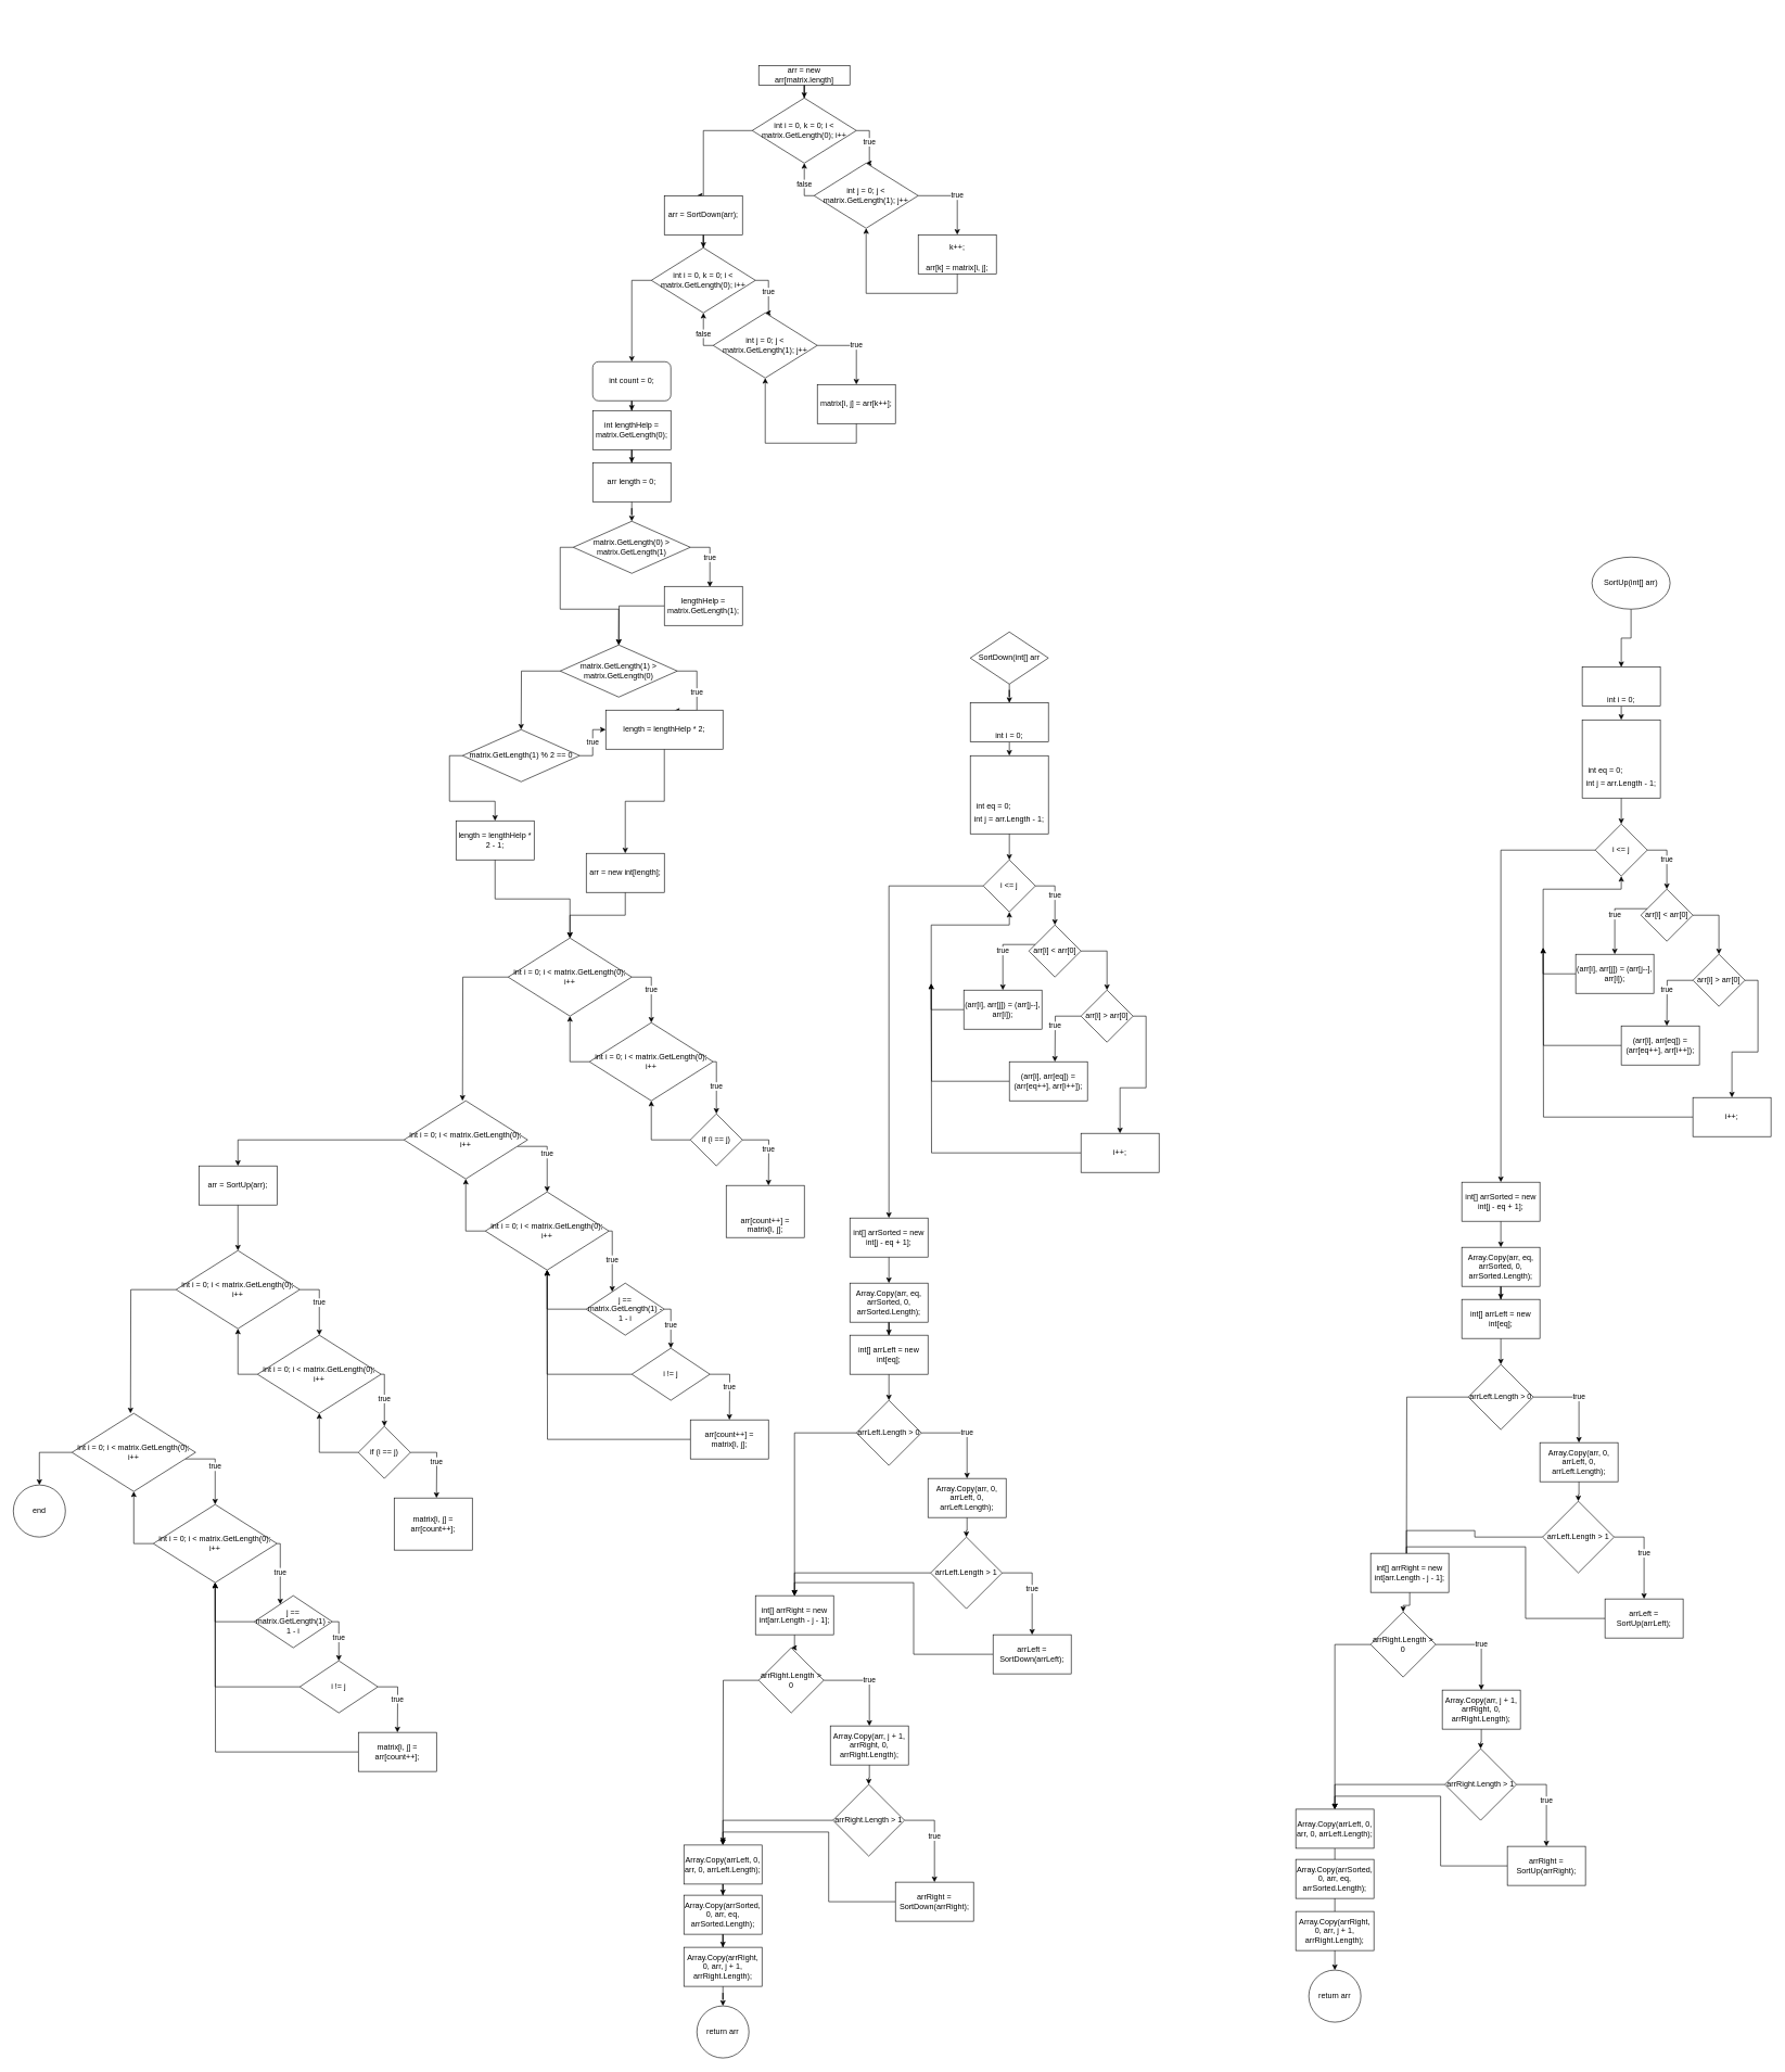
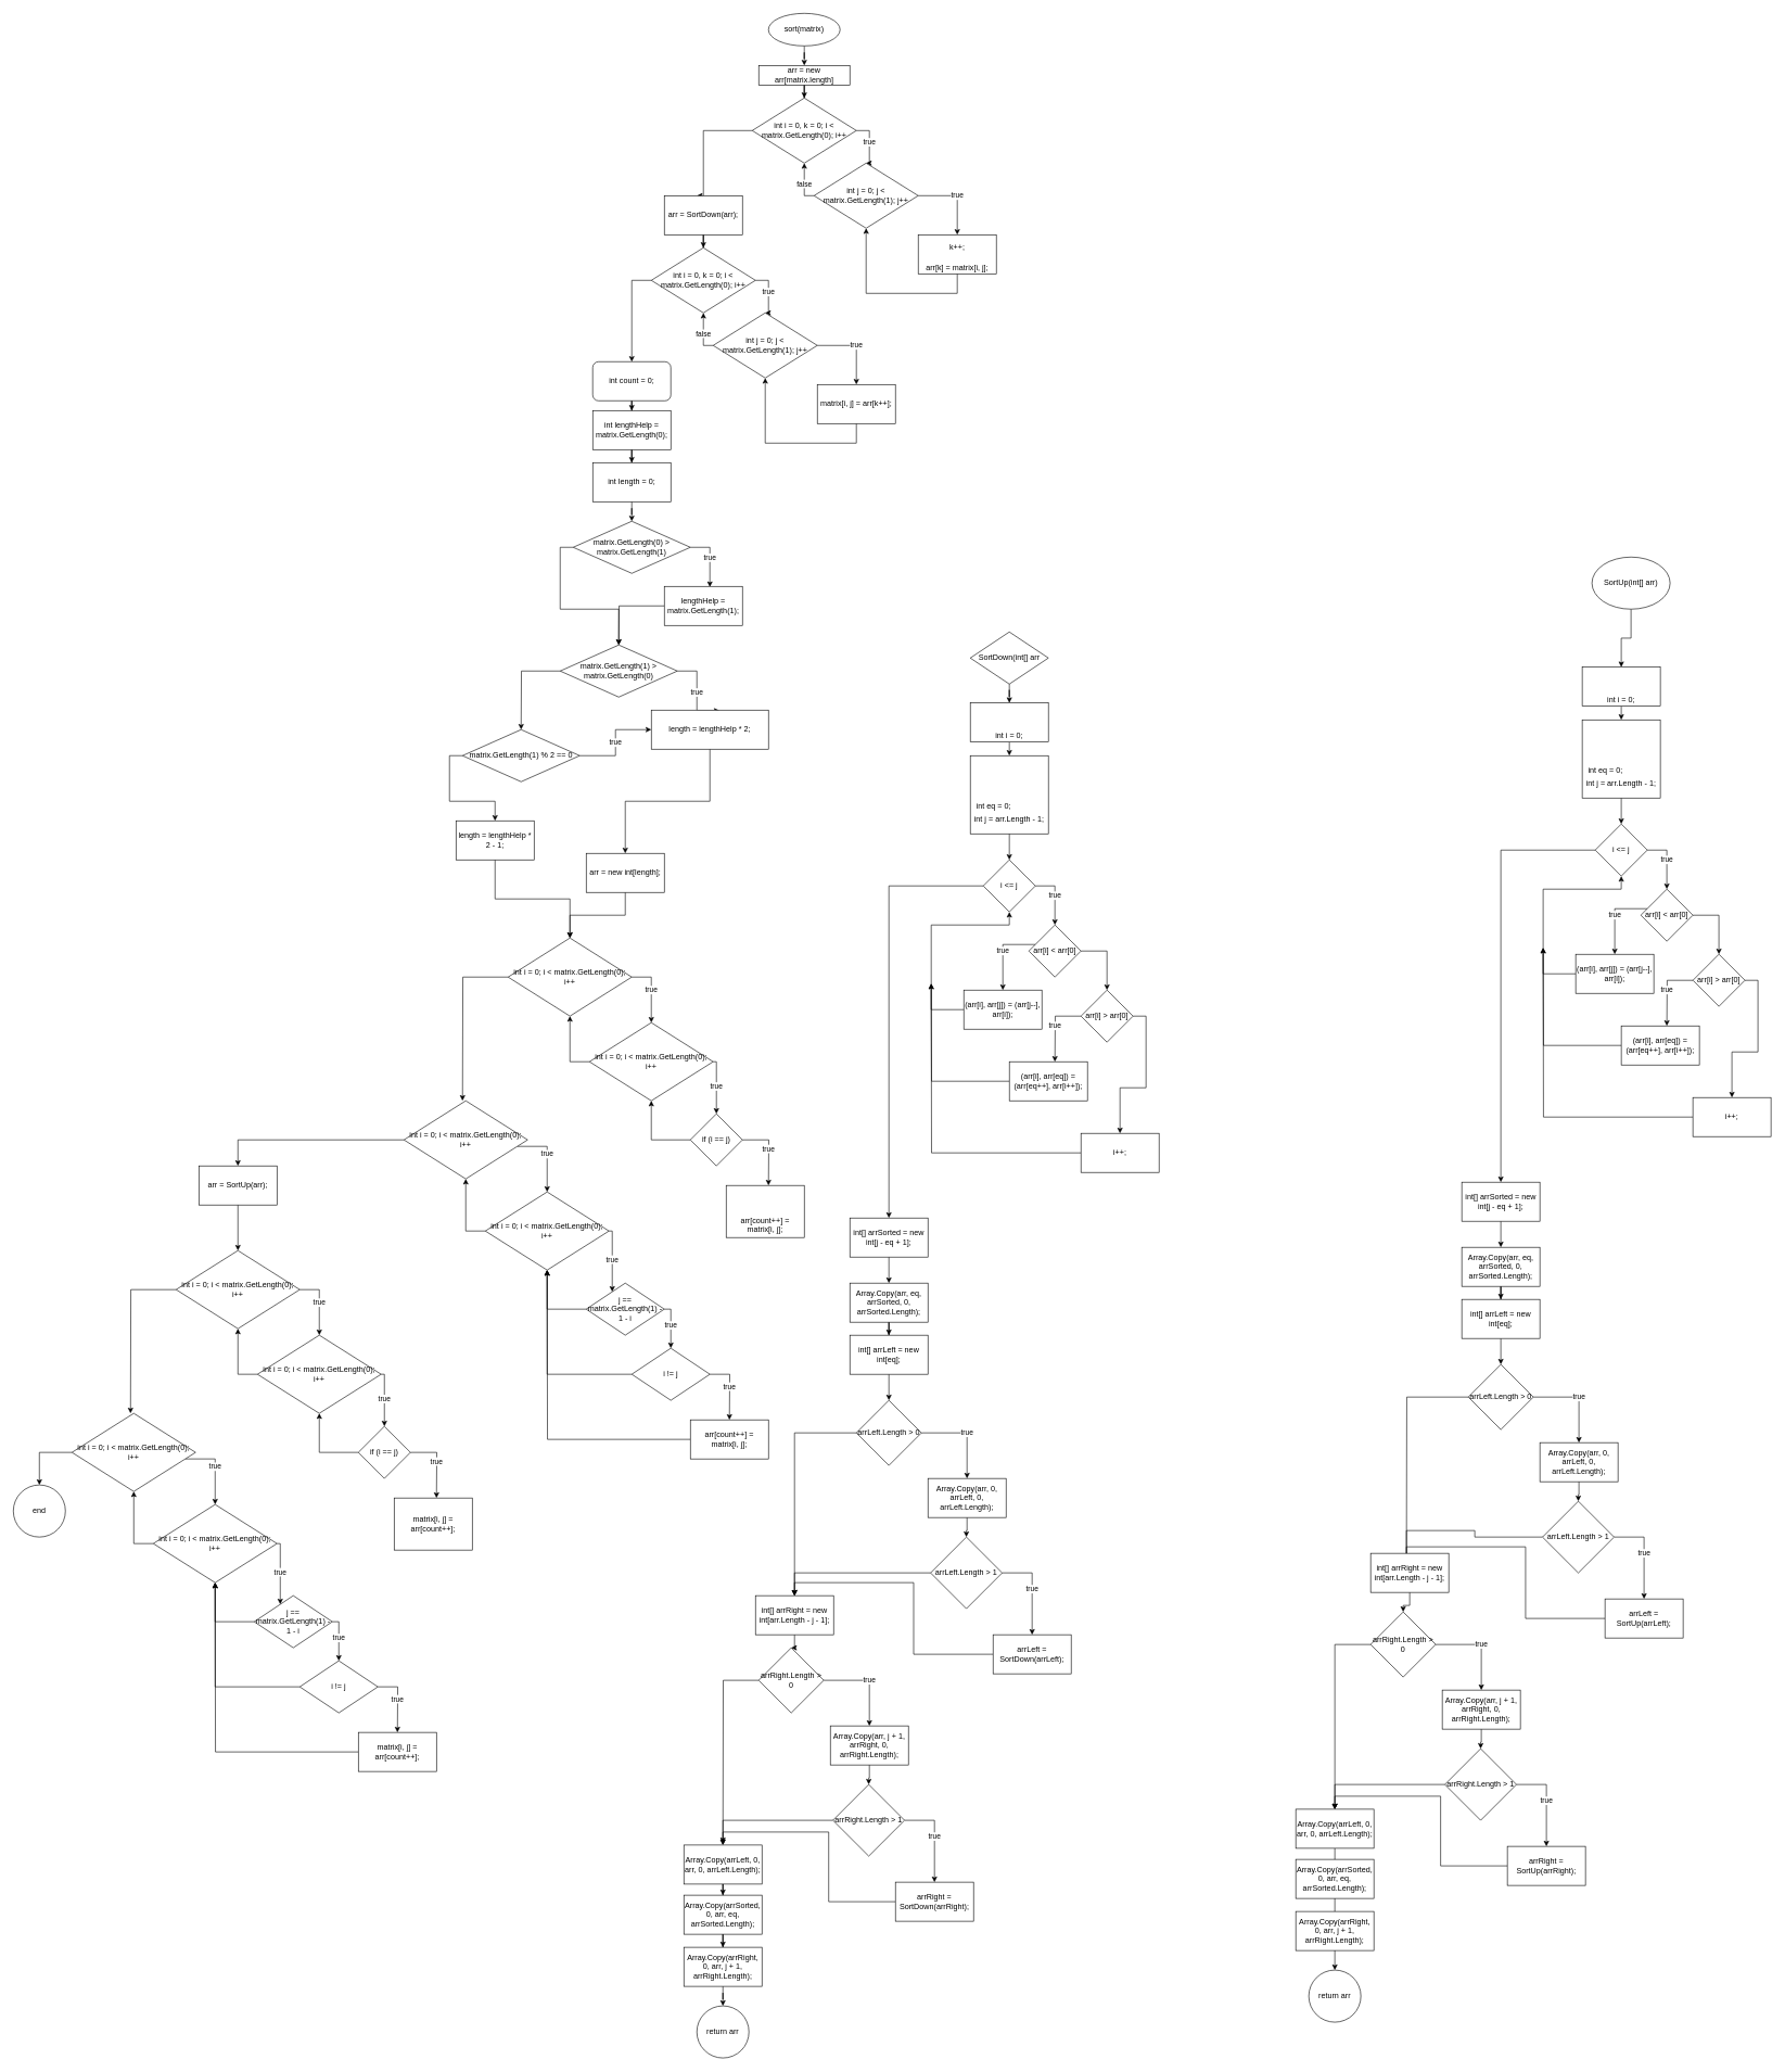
+ <mxCell id="3" value="sort(matrix)" style="ellipse;whiteSpace=wrap;html=1;" vertex="1" parent="1"><mxGeometry x="1180" y="20" width="110" height="50" as="geometry" /></mxCell>
+ <mxCell id="2" style="edgeStyle=orthogonalEdgeStyle;rounded=0;orthogonalLoop=1;jettySize=auto;html=1;exitX=0.5;exitY=1;exitDx=0;exitDy=0;" edge="1" parent="1" source="3" target="5"><mxGeometry relative="1" as="geometry" /></mxCell>
- <mxCell id="29" value="&lt;span class=&quot;pl-k&quot;&gt;arr&lt;/span&gt; &lt;span class=&quot;pl-en&quot;&gt;length&lt;/span&gt; &lt;span class=&quot;pl-k&quot;&gt;=&lt;/span&gt; &lt;span class=&quot;pl-c1&quot;&gt;0&lt;/span&gt;;" style="rounded=0;whiteSpace=wrap;html=1;" vertex="1" parent="1"><mxGeometry x="910" y="710" width="120" height="60" as="geometry" /></mxCell>
+ <mxCell id="29" value="&lt;span class=&quot;pl-k&quot;&gt;int&lt;/span&gt; &lt;span class=&quot;pl-en&quot;&gt;length&lt;/span&gt; &lt;span class=&quot;pl-k&quot;&gt;=&lt;/span&gt; &lt;span class=&quot;pl-c1&quot;&gt;0&lt;/span&gt;;" style="rounded=0;whiteSpace=wrap;html=1;" vertex="1" parent="1"><mxGeometry x="910" y="710" width="120" height="60" as="geometry" /></mxCell>
- <mxCell id="39" value="&lt;span class=&quot;pl-smi&quot;&gt;length&lt;/span&gt; &lt;span class=&quot;pl-k&quot;&gt;=&lt;/span&gt; &lt;span class=&quot;pl-smi&quot;&gt;lengthHelp&lt;/span&gt; &lt;span class=&quot;pl-k&quot;&gt;*&lt;/span&gt; &lt;span class=&quot;pl-c1&quot;&gt;2&lt;/span&gt;;" style="rounded=0;whiteSpace=wrap;html=1;" vertex="1" parent="1"><mxGeometry x="930" y="1090" width="180" height="60" as="geometry" /></mxCell>
+ <mxCell id="39" value="&lt;span class=&quot;pl-smi&quot;&gt;length&lt;/span&gt; &lt;span class=&quot;pl-k&quot;&gt;=&lt;/span&gt; &lt;span class=&quot;pl-smi&quot;&gt;lengthHelp&lt;/span&gt; &lt;span class=&quot;pl-k&quot;&gt;*&lt;/span&gt; &lt;span class=&quot;pl-c1&quot;&gt;2&lt;/span&gt;;" style="rounded=0;whiteSpace=wrap;html=1;" vertex="1" parent="1"><mxGeometry x="1000" y="1090" width="180" height="60" as="geometry" /></mxCell>
